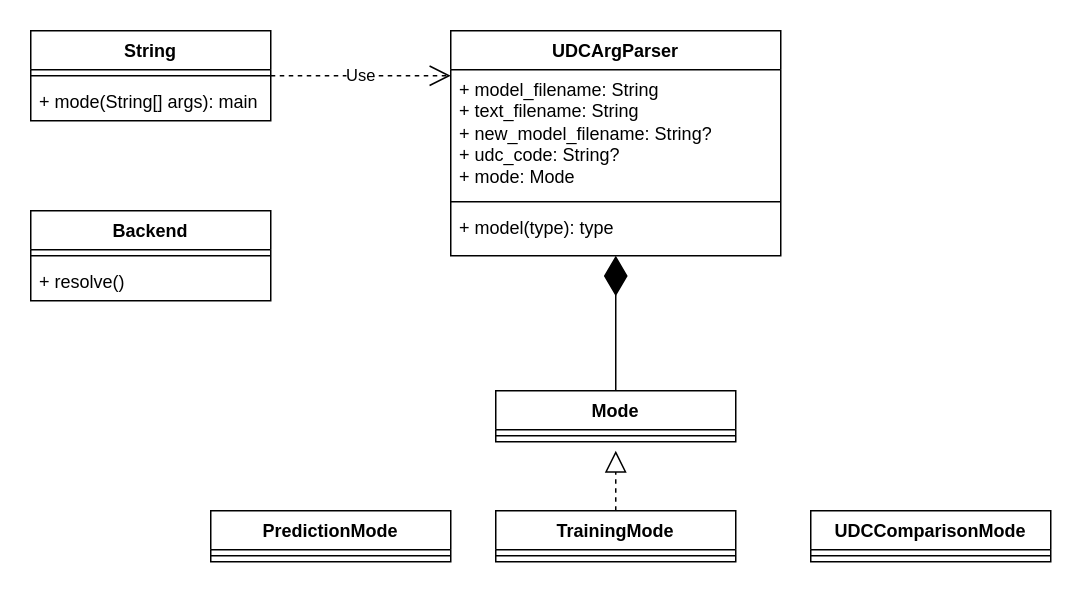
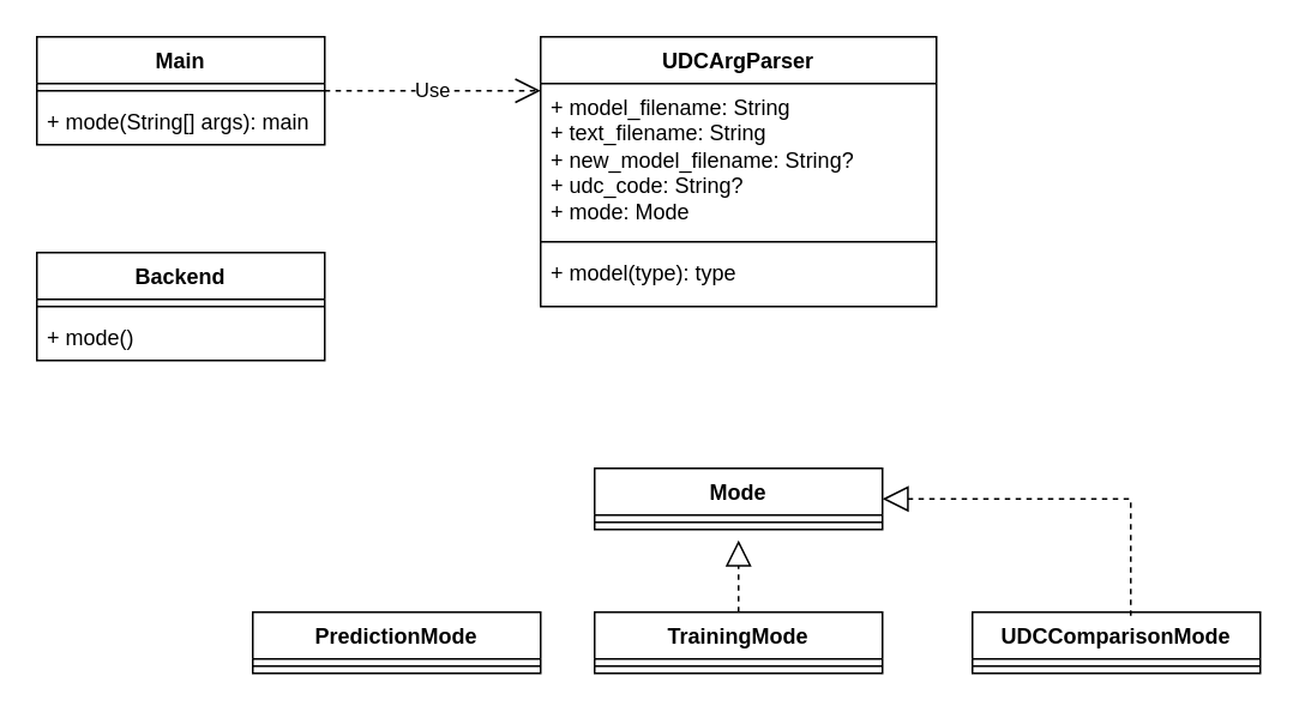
- <mxCell id="2" value="String" style="swimlane;fontStyle=1;align=center;verticalAlign=top;childLayout=stackLayout;horizontal=1;startSize=26;horizontalStack=0;resizeParent=1;resizeParentMax=0;resizeLast=0;collapsible=1;marginBottom=0;whiteSpace=wrap;html=1;" vertex="1" parent="1"><mxGeometry x="20" y="20" width="160" height="60" as="geometry" /></mxCell>
+ <mxCell id="2" value="Main" style="swimlane;fontStyle=1;align=center;verticalAlign=top;childLayout=stackLayout;horizontal=1;startSize=26;horizontalStack=0;resizeParent=1;resizeParentMax=0;resizeLast=0;collapsible=1;marginBottom=0;whiteSpace=wrap;html=1;" vertex="1" parent="1"><mxGeometry x="20" y="20" width="160" height="60" as="geometry" /></mxCell>
- <mxCell id="7" value="+ resolve()" style="text;strokeColor=none;fillColor=none;align=left;verticalAlign=top;spacingLeft=4;spacingRight=4;overflow=hidden;rotatable=0;points=[[0,0.5],[1,0.5]];portConstraint=eastwest;whiteSpace=wrap;html=1;" vertex="1" parent="5"><mxGeometry y="34" width="160" height="26" as="geometry" /></mxCell>
+ <mxCell id="7" value="+ mode()" style="text;strokeColor=none;fillColor=none;align=left;verticalAlign=top;spacingLeft=4;spacingRight=4;overflow=hidden;rotatable=0;points=[[0,0.5],[1,0.5]];portConstraint=eastwest;whiteSpace=wrap;html=1;" vertex="1" parent="5"><mxGeometry y="34" width="160" height="26" as="geometry" /></mxCell>
- <mxCell id="23" value="" style="endArrow=diamondThin;endFill=1;endSize=24;html=1;rounded=0;" edge="1" parent="1" source="13" target="12"><mxGeometry width="160" relative="1" as="geometry"><mxPoint x="230" y="540" as="sourcePoint" /><mxPoint x="390" y="540" as="targetPoint" /></mxGeometry></mxCell>
+ <mxCell id="22" value="" style="endArrow=block;dashed=1;endFill=0;endSize=12;html=1;rounded=0;exitX=0.55;exitY=0.059;exitDx=0;exitDy=0;exitPerimeter=0;edgeStyle=orthogonalEdgeStyle;entryX=1;entryY=0.5;entryDx=0;entryDy=0;" edge="1" parent="1" source="19" target="13"><mxGeometry width="160" relative="1" as="geometry"><mxPoint x="570" y="480" as="sourcePoint" /><mxPoint x="420" y="290" as="targetPoint" /><Array as="points"><mxPoint x="628" y="277" /></Array></mxGeometry></mxCell>
